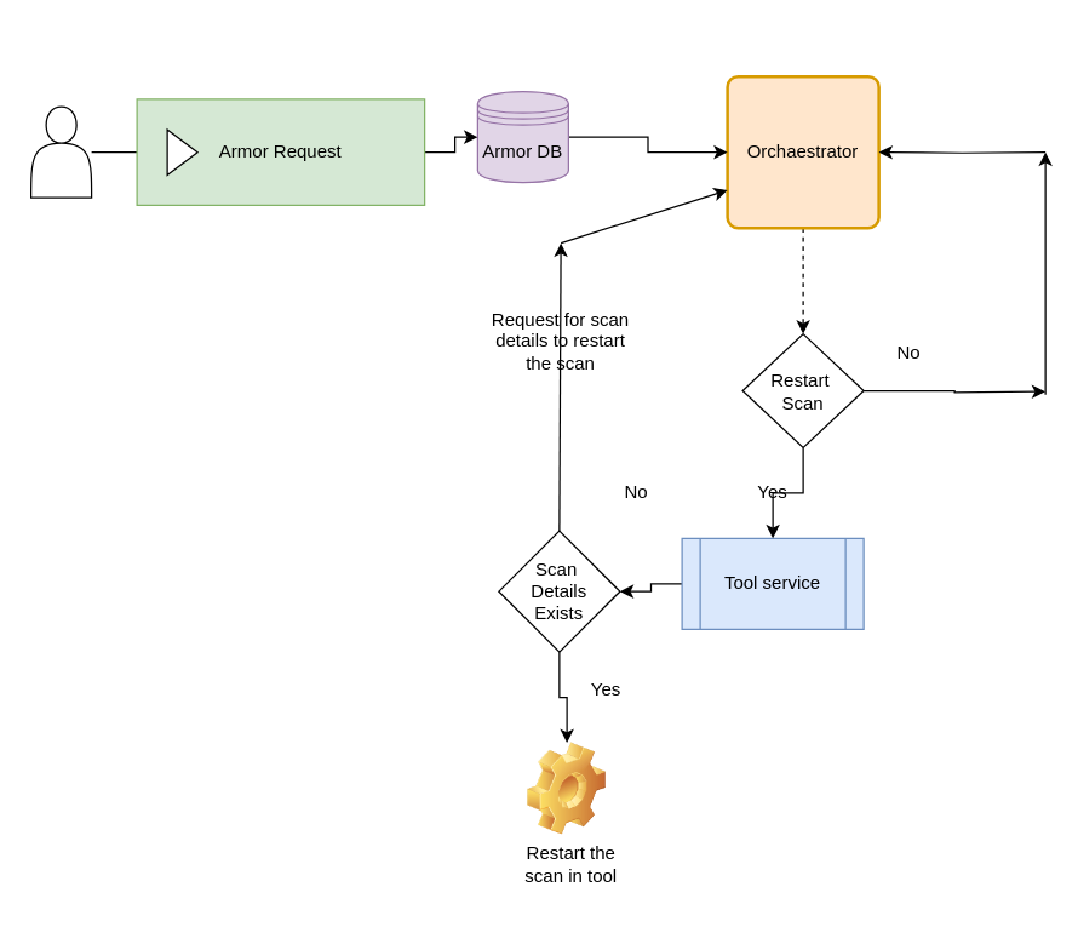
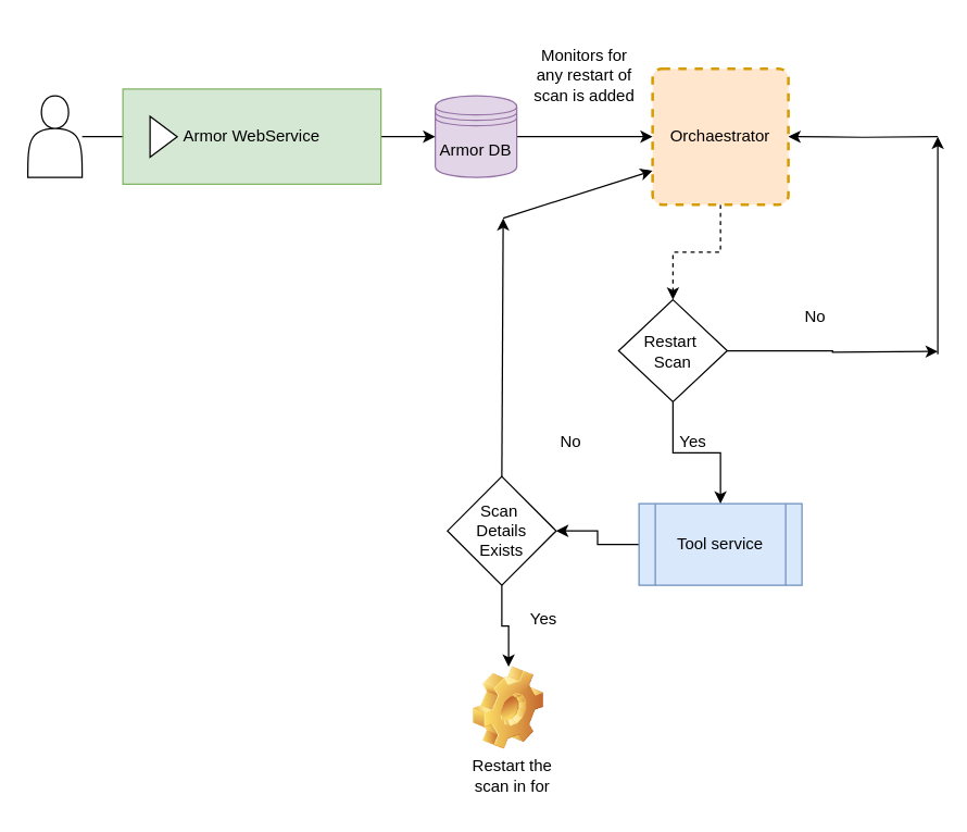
+ <mxCell id="11" value="Monitors for any restart of scan is added" style="text;html=1;align=center;verticalAlign=middle;whiteSpace=wrap;rounded=0;" vertex="1" parent="1"><mxGeometry x="390" y="20" width="80" height="70" as="geometry" /></mxCell>
- <mxCell id="7" value="Armor DB" style="shape=datastore;whiteSpace=wrap;html=1;fillColor=#e1d5e7;strokeColor=#9673a6;" vertex="1" parent="1"><mxGeometry x="315" y="60" width="60" height="60" as="geometry" /></mxCell>
+ <mxCell id="7" value="Armor DB" style="shape=datastore;whiteSpace=wrap;html=1;fillColor=#e1d5e7;strokeColor=#9673a6;" vertex="1" parent="1"><mxGeometry x="320" y="70" width="60" height="60" as="geometry" /></mxCell>
- <mxCell id="9" value="Armor Request" style="html=1;whiteSpace=wrap;container=1;recursiveResize=0;collapsible=0;fillColor=#d5e8d4;strokeColor=#82b366;" vertex="1" parent="1"><mxGeometry x="90" y="65" width="190" height="70" as="geometry" /></mxCell>
+ <mxCell id="9" value="Armor WebService" style="html=1;whiteSpace=wrap;container=1;recursiveResize=0;collapsible=0;fillColor=#d5e8d4;strokeColor=#82b366;" vertex="1" parent="1"><mxGeometry x="90" y="65" width="190" height="70" as="geometry" /></mxCell>
- <mxCell id="3" value="Orchaestrator" style="rounded=1;whiteSpace=wrap;html=1;absoluteArcSize=1;arcSize=14;strokeWidth=2;fillColor=#ffe6cc;strokeColor=#d79b00;" vertex="1" parent="1"><mxGeometry x="480" y="50" width="100" height="100" as="geometry" /></mxCell>
+ <mxCell id="3" value="Orchaestrator" style="rounded=1;whiteSpace=wrap;html=1;absoluteArcSize=1;arcSize=14;strokeWidth=2;fillColor=#ffe6cc;strokeColor=#d79b00;dashed=1;" vertex="1" parent="1"><mxGeometry x="480" y="50" width="100" height="100" as="geometry" /></mxCell>
- <mxCell id="28" value="Request for scan details to restart the scan" style="text;html=1;align=center;verticalAlign=middle;whiteSpace=wrap;rounded=0;" vertex="1" parent="1"><mxGeometry x="320" y="200" width="100" height="50" as="geometry" /></mxCell>
- <mxCell id="16" value="&lt;div&gt;&lt;br&gt;&lt;/div&gt;Restart&amp;nbsp;&lt;div&gt;Scan&lt;div&gt;&lt;br&gt;&lt;/div&gt;&lt;/div&gt;" style="rhombus;whiteSpace=wrap;html=1;" vertex="1" parent="1"><mxGeometry x="490" y="220" width="80" height="75" as="geometry" /></mxCell>
+ <mxCell id="16" value="&lt;div&gt;&lt;br&gt;&lt;/div&gt;Restart&amp;nbsp;&lt;div&gt;Scan&lt;div&gt;&lt;br&gt;&lt;/div&gt;&lt;/div&gt;" style="rhombus;whiteSpace=wrap;html=1;" vertex="1" parent="1"><mxGeometry x="455" y="220" width="80" height="75" as="geometry" /></mxCell>
- <mxCell id="13" value="Tool service" style="shape=process;whiteSpace=wrap;html=1;backgroundOutline=1;fillColor=#dae8fc;strokeColor=#6c8ebf;" vertex="1" parent="1"><mxGeometry x="450" y="355" width="120" height="60" as="geometry" /></mxCell>
+ <mxCell id="13" value="Tool service" style="shape=process;whiteSpace=wrap;html=1;backgroundOutline=1;fillColor=#dae8fc;strokeColor=#6c8ebf;" vertex="1" parent="1"><mxGeometry x="470" y="370" width="120" height="60" as="geometry" /></mxCell>
- <mxCell id="25" value="Restart the scan in tool" style="text;html=1;align=center;verticalAlign=middle;whiteSpace=wrap;rounded=0;" vertex="1" parent="1"><mxGeometry x="344" y="550" width="66" height="40" as="geometry" /></mxCell>
+ <mxCell id="25" value="Restart the scan in for" style="text;html=1;align=center;verticalAlign=middle;whiteSpace=wrap;rounded=0;" vertex="1" parent="1"><mxGeometry x="344" y="550" width="66" height="40" as="geometry" /></mxCell>
